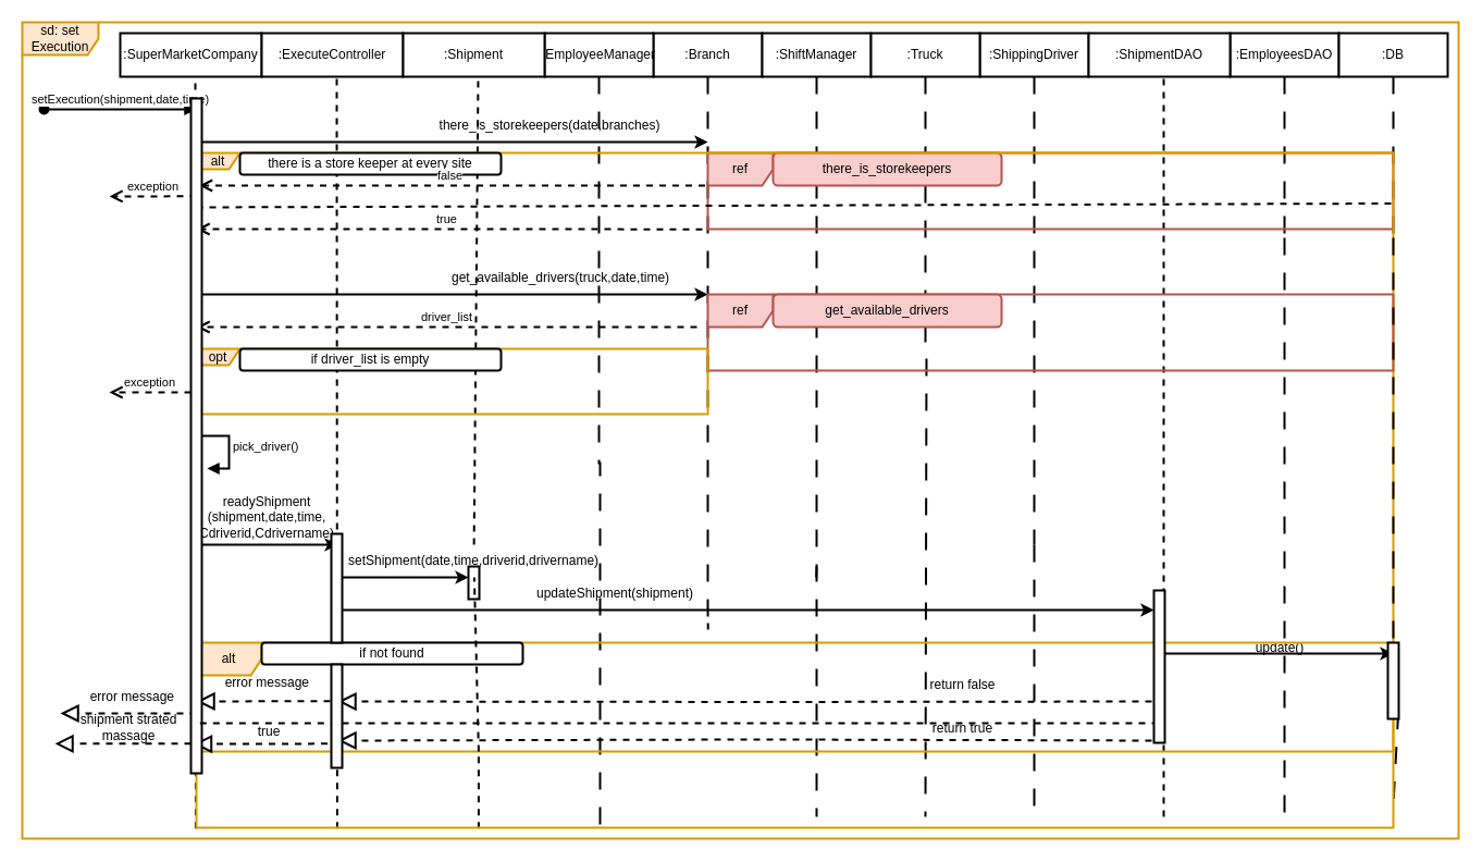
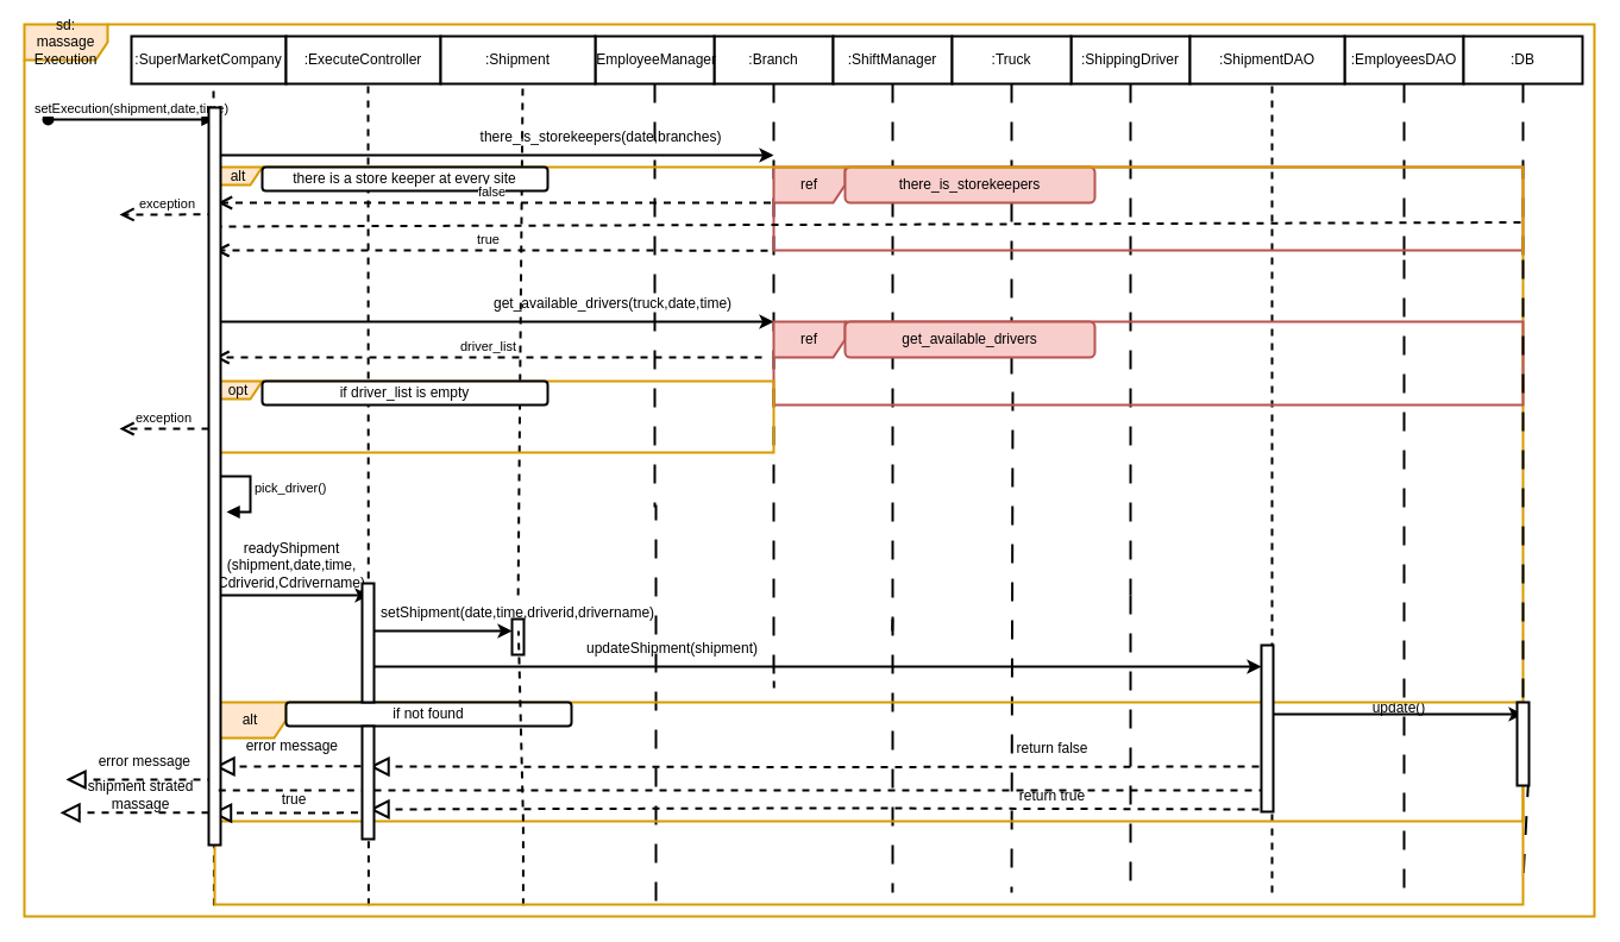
- <mxCell id="87" value="sd: set Execution" style="shape=umlFrame;whiteSpace=wrap;html=1;pointerEvents=0;fontStyle=0;strokeWidth=2;fillColor=#ffe6cc;strokeColor=#d79b00;width=70;height=30;" vertex="1" parent="1"><mxGeometry x="20" y="20" width="1320" height="750" as="geometry" /></mxCell>
+ <mxCell id="87" value="sd: massage Execution" style="shape=umlFrame;whiteSpace=wrap;html=1;pointerEvents=0;fontStyle=0;strokeWidth=2;fillColor=#ffe6cc;strokeColor=#d79b00;width=70;height=30;" vertex="1" parent="1"><mxGeometry x="20" y="20" width="1320" height="750" as="geometry" /></mxCell>
